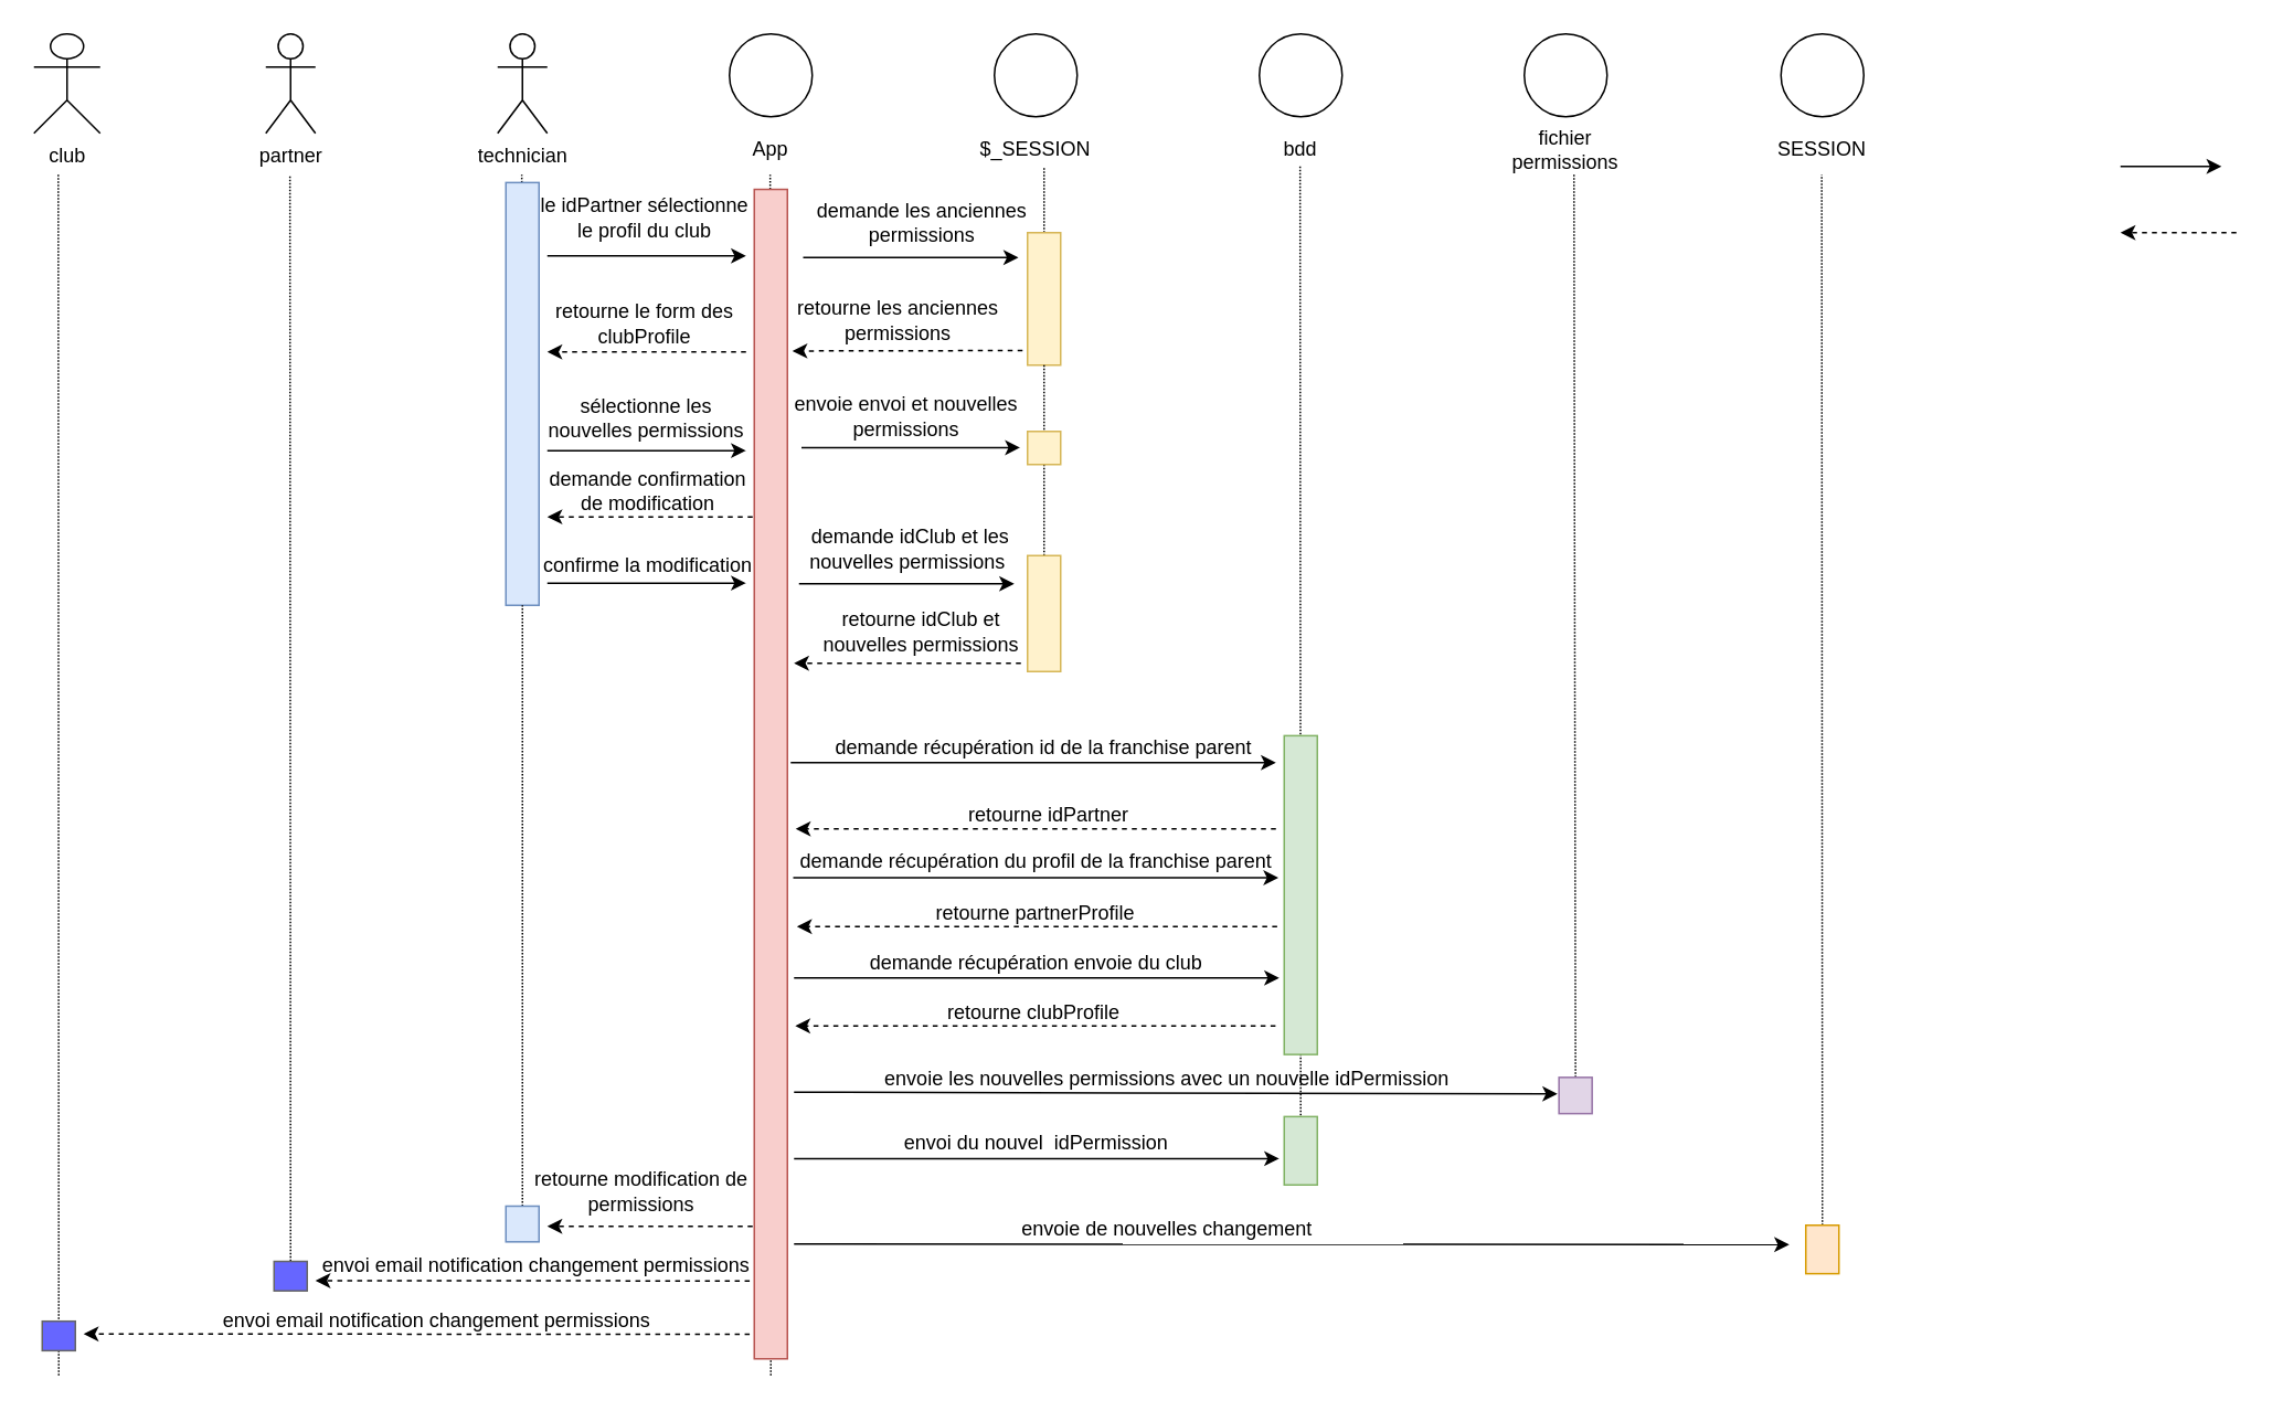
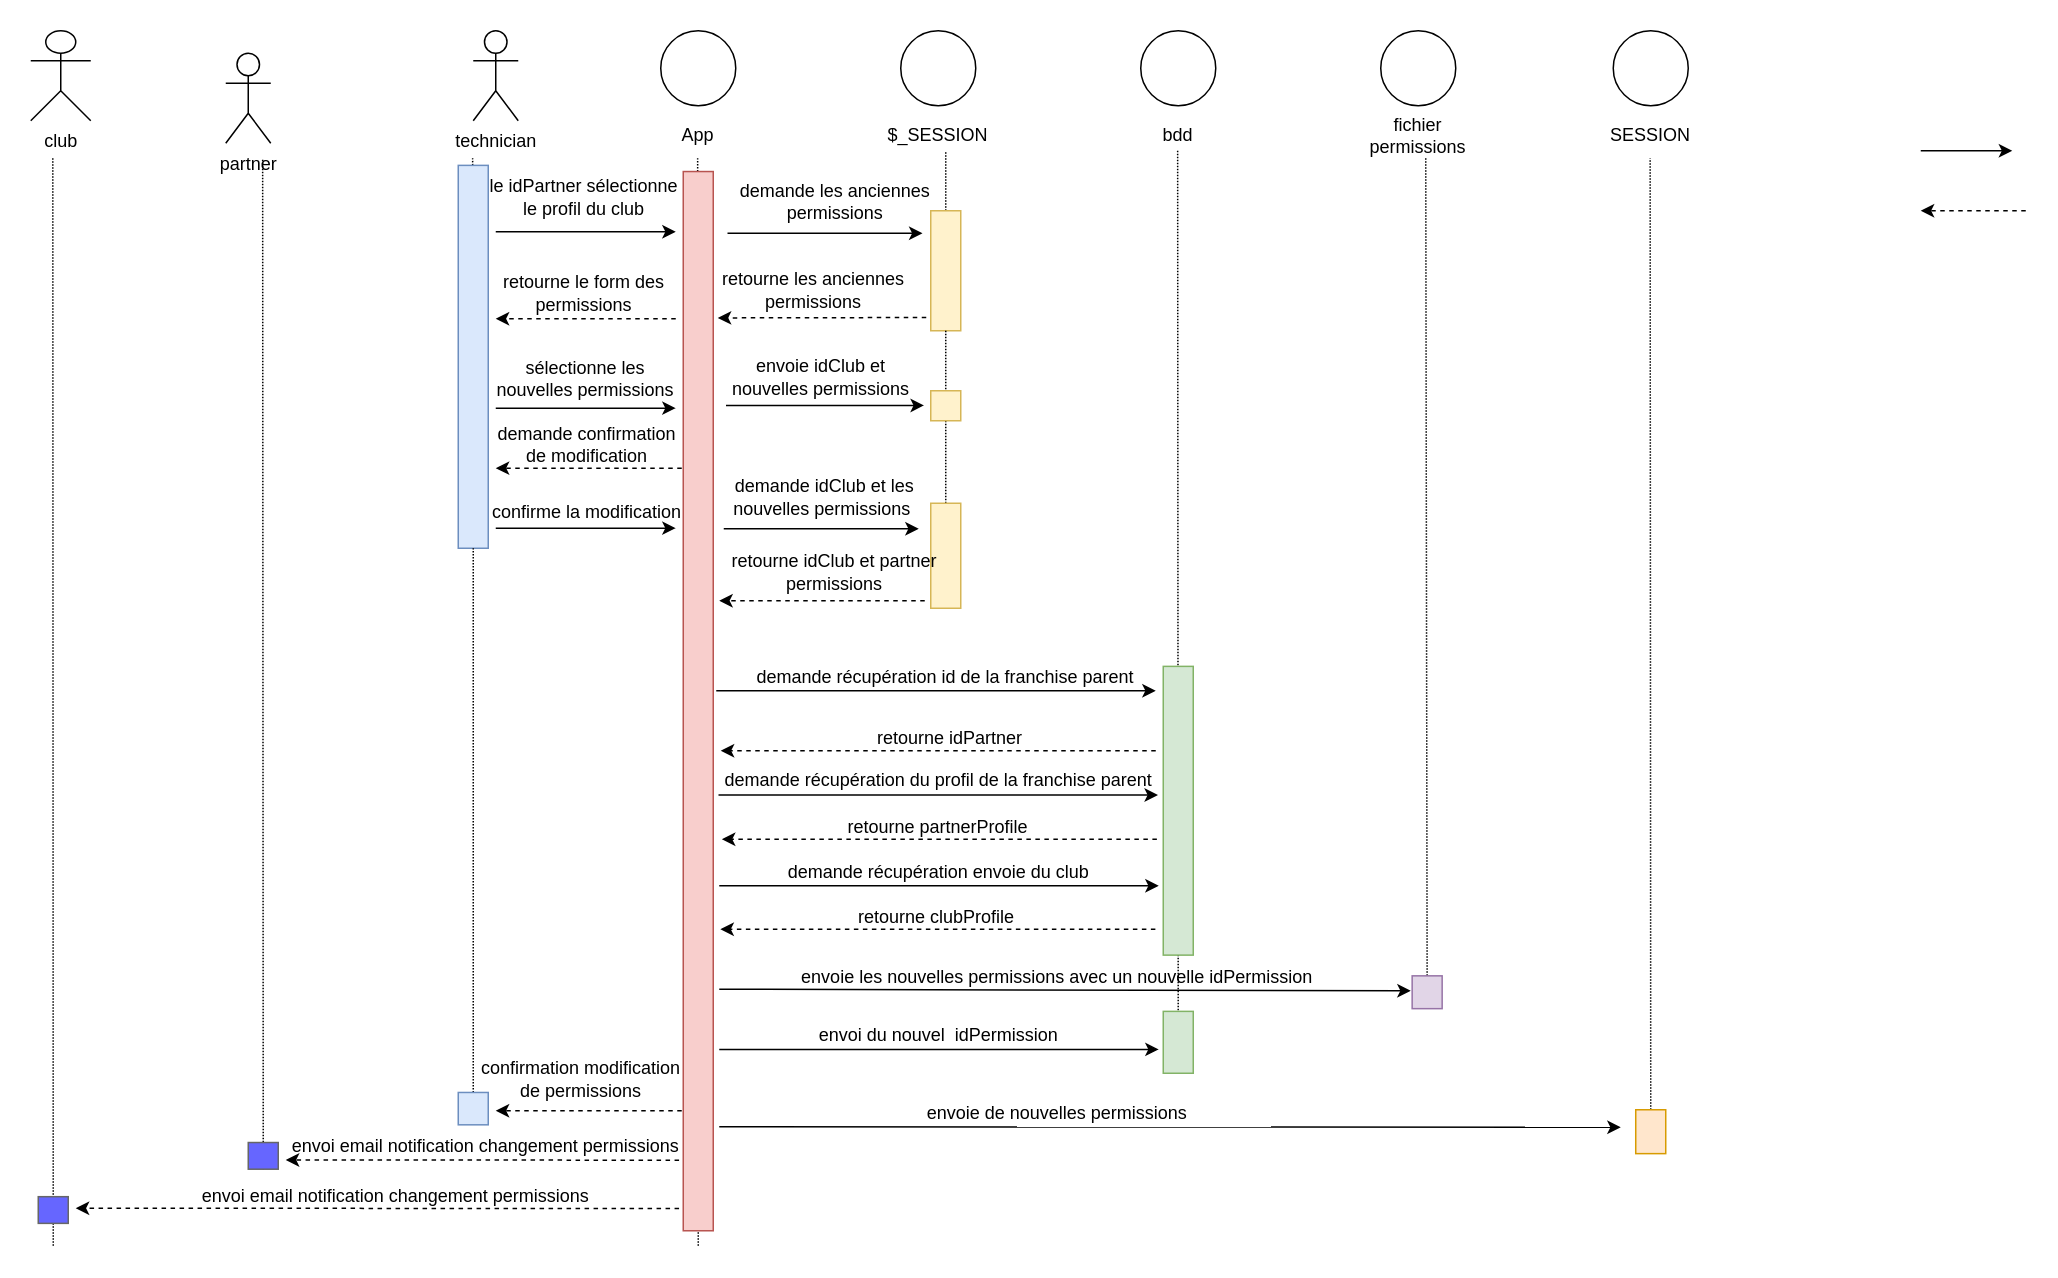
- <mxCell id="2" value="partner" style="shape=umlActor;verticalLabelPosition=bottom;verticalAlign=top;html=1;outlineConnect=0;" vertex="1" parent="1"><mxGeometry x="160" y="20" width="30" height="60" as="geometry" /></mxCell>
+ <mxCell id="2" value="partner" style="shape=umlActor;verticalLabelPosition=bottom;verticalAlign=top;html=1;outlineConnect=0;" vertex="1" parent="1"><mxGeometry x="150" y="35" width="30" height="60" as="geometry" /></mxCell>
- <mxCell id="3" value="technician" style="shape=umlActor;verticalLabelPosition=bottom;verticalAlign=top;html=1;outlineConnect=0;" vertex="1" parent="1"><mxGeometry x="300" y="20" width="30" height="60" as="geometry" /></mxCell>
+ <mxCell id="3" value="technician" style="shape=umlActor;verticalLabelPosition=bottom;verticalAlign=top;html=1;outlineConnect=0;" vertex="1" parent="1"><mxGeometry x="315" y="20" width="30" height="60" as="geometry" /></mxCell>
- <mxCell id="30" value="retourne le form des clubProfile" style="text;html=1;strokeColor=none;fillColor=none;align=center;verticalAlign=middle;whiteSpace=wrap;rounded=0;" vertex="1" parent="1"><mxGeometry x="314" y="190" width="150" height="10" as="geometry" /></mxCell>
+ <mxCell id="30" value="retourne le form des permissions" style="text;html=1;strokeColor=none;fillColor=none;align=center;verticalAlign=middle;whiteSpace=wrap;rounded=0;" vertex="1" parent="1"><mxGeometry x="314" y="190" width="150" height="10" as="geometry" /></mxCell>
- <mxCell id="36" value="envoie envoi et nouvelles permissions" style="text;html=1;strokeColor=none;fillColor=none;align=center;verticalAlign=middle;whiteSpace=wrap;rounded=0;" vertex="1" parent="1"><mxGeometry x="477" y="243" width="140" height="15" as="geometry" /></mxCell>
+ <mxCell id="36" value="envoie idClub et nouvelles permissions" style="text;html=1;strokeColor=none;fillColor=none;align=center;verticalAlign=middle;whiteSpace=wrap;rounded=0;" vertex="1" parent="1"><mxGeometry x="477" y="243" width="140" height="15" as="geometry" /></mxCell>
- <mxCell id="52" value="retourne idClub et nouvelles permissions" style="text;html=1;strokeColor=none;fillColor=none;align=center;verticalAlign=middle;whiteSpace=wrap;rounded=0;" vertex="1" parent="1"><mxGeometry x="485.5" y="380" width="140" as="geometry" /></mxCell>
+ <mxCell id="52" value="retourne idClub et partner permissions" style="text;html=1;strokeColor=none;fillColor=none;align=center;verticalAlign=middle;whiteSpace=wrap;rounded=0;" vertex="1" parent="1"><mxGeometry x="485.5" y="380" width="140" as="geometry" /></mxCell>
- <mxCell id="74" value="retourne modification de permissions" style="text;html=1;strokeColor=none;fillColor=none;align=center;verticalAlign=middle;whiteSpace=wrap;rounded=0;" vertex="1" parent="1"><mxGeometry x="316.5" y="704.38" width="139.5" height="30" as="geometry" /></mxCell>
+ <mxCell id="74" value="confirmation modification de permissions" style="text;html=1;strokeColor=none;fillColor=none;align=center;verticalAlign=middle;whiteSpace=wrap;rounded=0;" vertex="1" parent="1"><mxGeometry x="316.5" y="704.38" width="139.5" height="30" as="geometry" /></mxCell>
- <mxCell id="78" value="envoie de nouvelles changement" style="text;html=1;strokeColor=none;fillColor=none;align=center;verticalAlign=middle;whiteSpace=wrap;rounded=0;" vertex="1" parent="1"><mxGeometry x="510" y="741.63" width="388.86" height="1" as="geometry" /></mxCell>
+ <mxCell id="78" value="envoie de nouvelles permissions" style="text;html=1;strokeColor=none;fillColor=none;align=center;verticalAlign=middle;whiteSpace=wrap;rounded=0;" vertex="1" parent="1"><mxGeometry x="510" y="741.63" width="388.86" height="1" as="geometry" /></mxCell>
